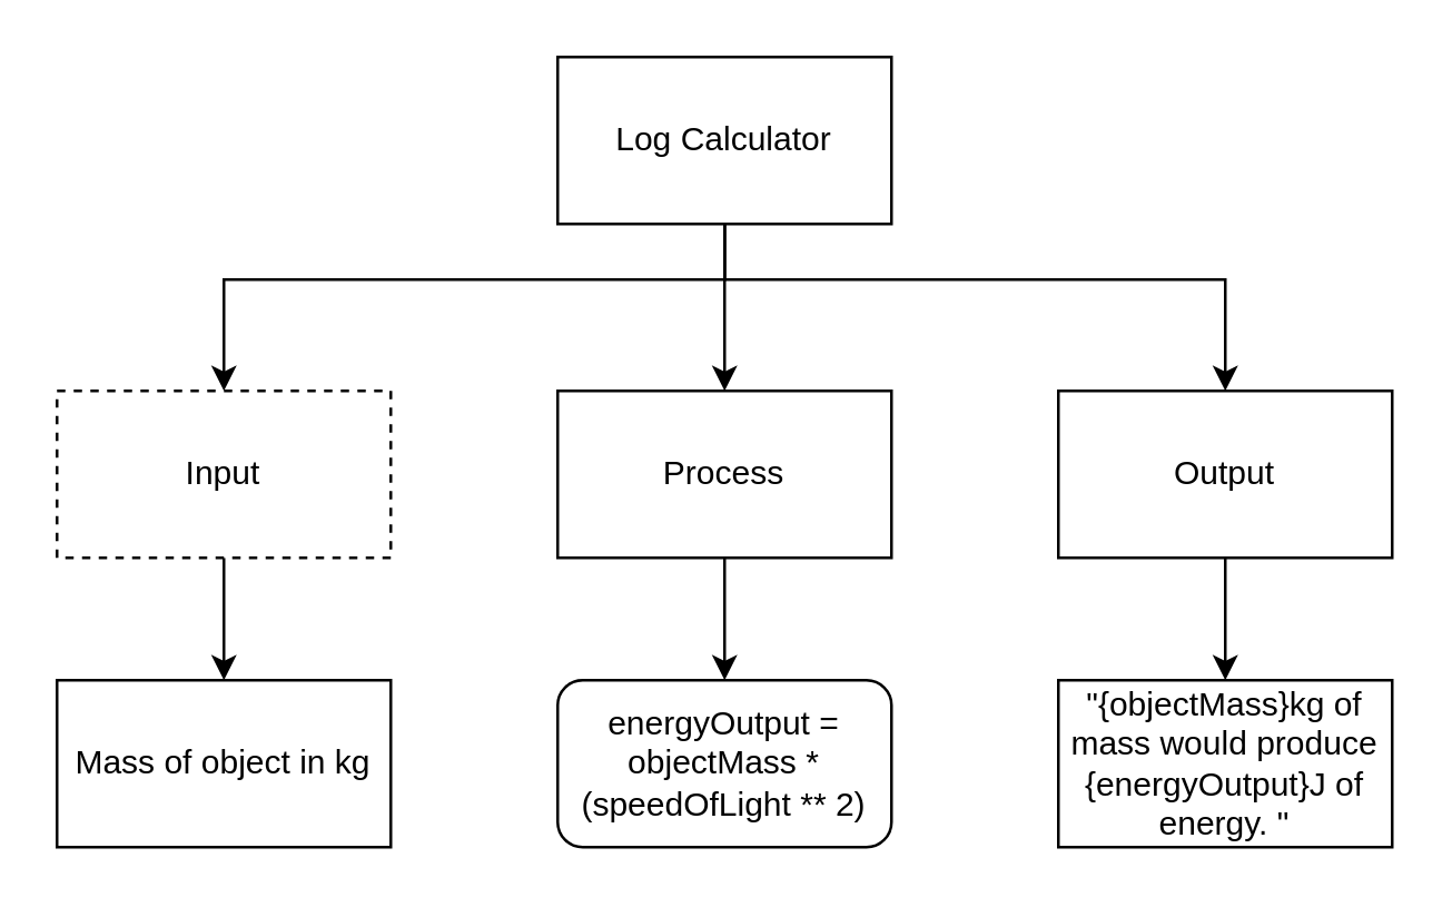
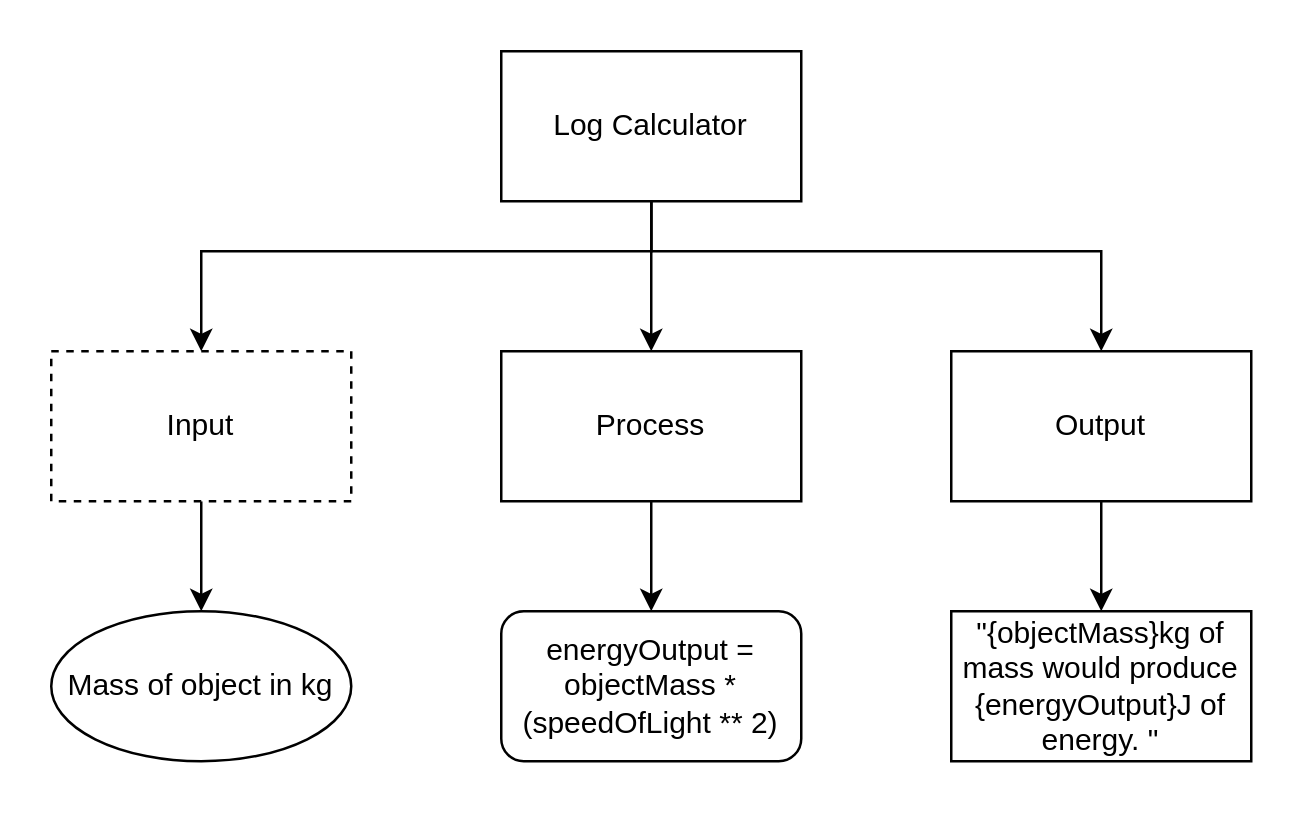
- <mxCell id="12" value="Mass of object in kg" style="rounded=0;whiteSpace=wrap;html=1;" parent="1" vertex="1"><mxGeometry x="20" y="244" width="120" height="60" as="geometry" /></mxCell>
+ <mxCell id="12" value="Mass of object in kg" style="ellipse;whiteSpace=wrap;html=1;" parent="1" vertex="1"><mxGeometry x="20" y="244" width="120" height="60" as="geometry" /></mxCell>
